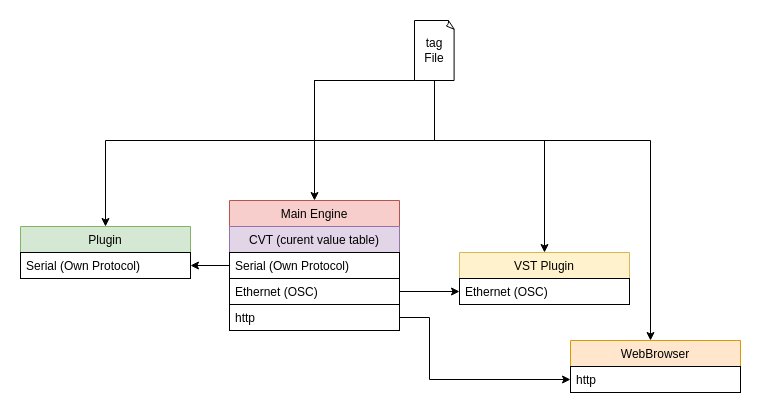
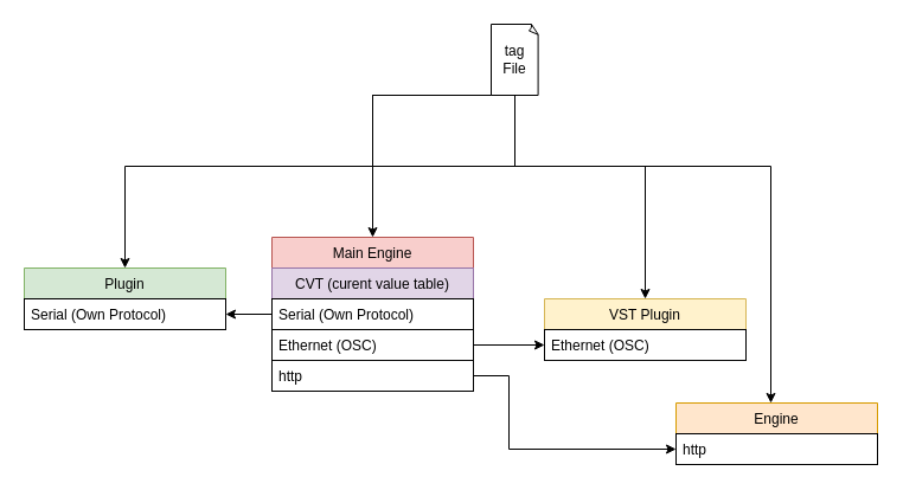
- <mxCell id="18" value="WebBrowser" style="swimlane;fontStyle=0;childLayout=stackLayout;horizontal=1;startSize=26;fillColor=#ffe6cc;horizontalStack=0;resizeParent=1;resizeParentMax=0;resizeLast=0;collapsible=1;marginBottom=0;strokeColor=#d79b00;" vertex="1" parent="1"><mxGeometry x="570" y="340" width="170" height="52" as="geometry"><mxRectangle x="310" y="500" width="90" height="26" as="alternateBounds" /></mxGeometry></mxCell>
+ <mxCell id="18" value="Engine" style="swimlane;fontStyle=0;childLayout=stackLayout;horizontal=1;startSize=26;fillColor=#ffe6cc;horizontalStack=0;resizeParent=1;resizeParentMax=0;resizeLast=0;collapsible=1;marginBottom=0;strokeColor=#d79b00;" vertex="1" parent="1"><mxGeometry x="570" y="340" width="170" height="52" as="geometry"><mxRectangle x="310" y="500" width="90" height="26" as="alternateBounds" /></mxGeometry></mxCell>
